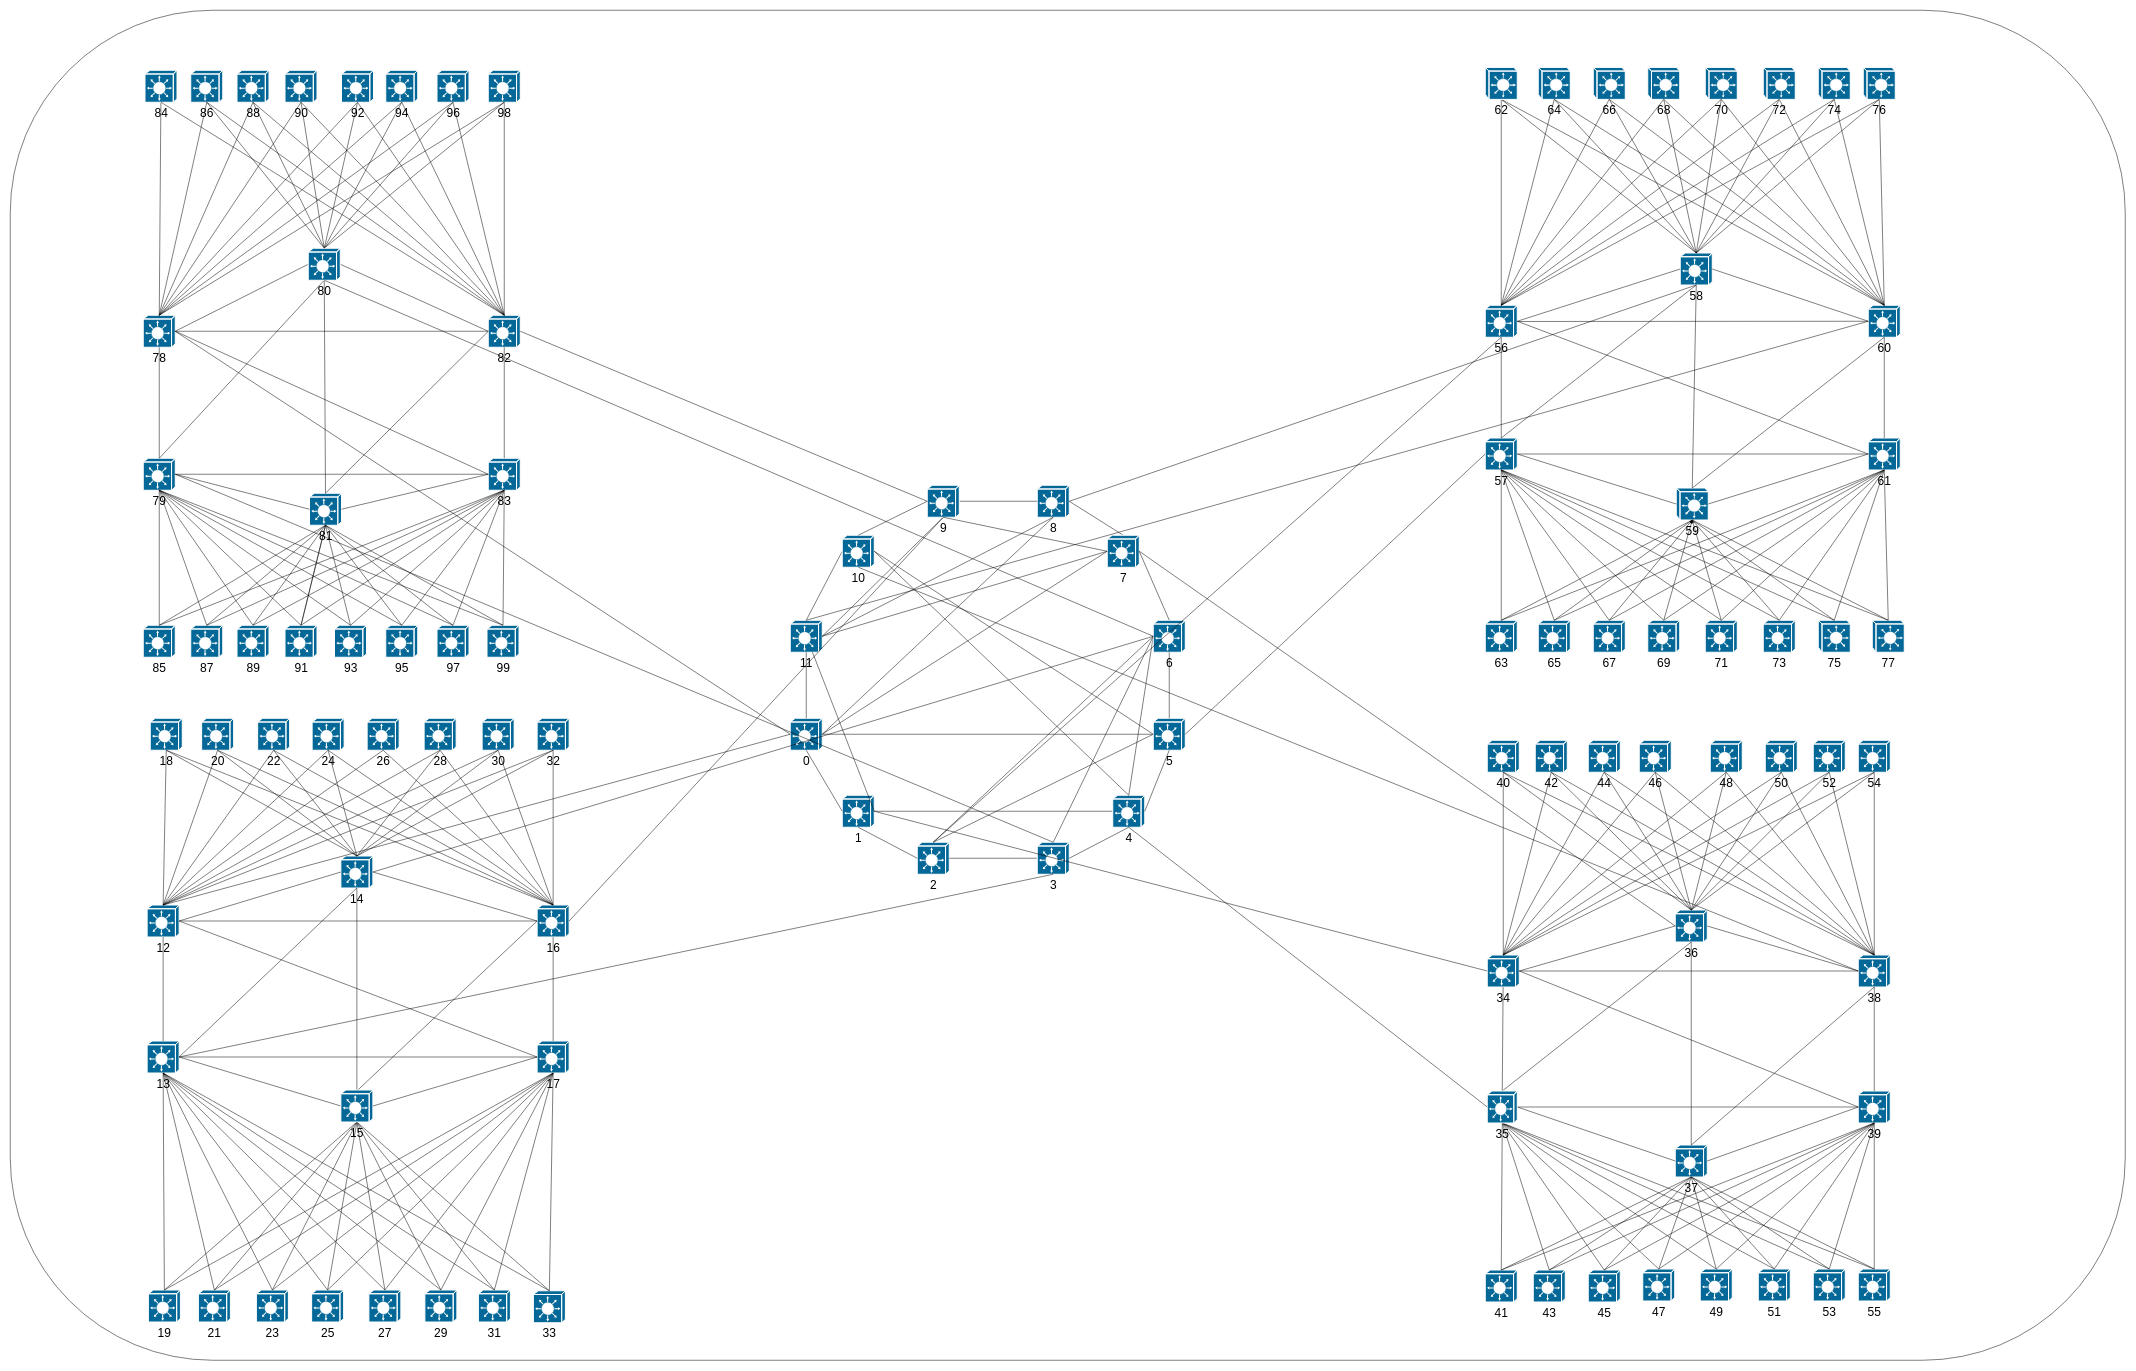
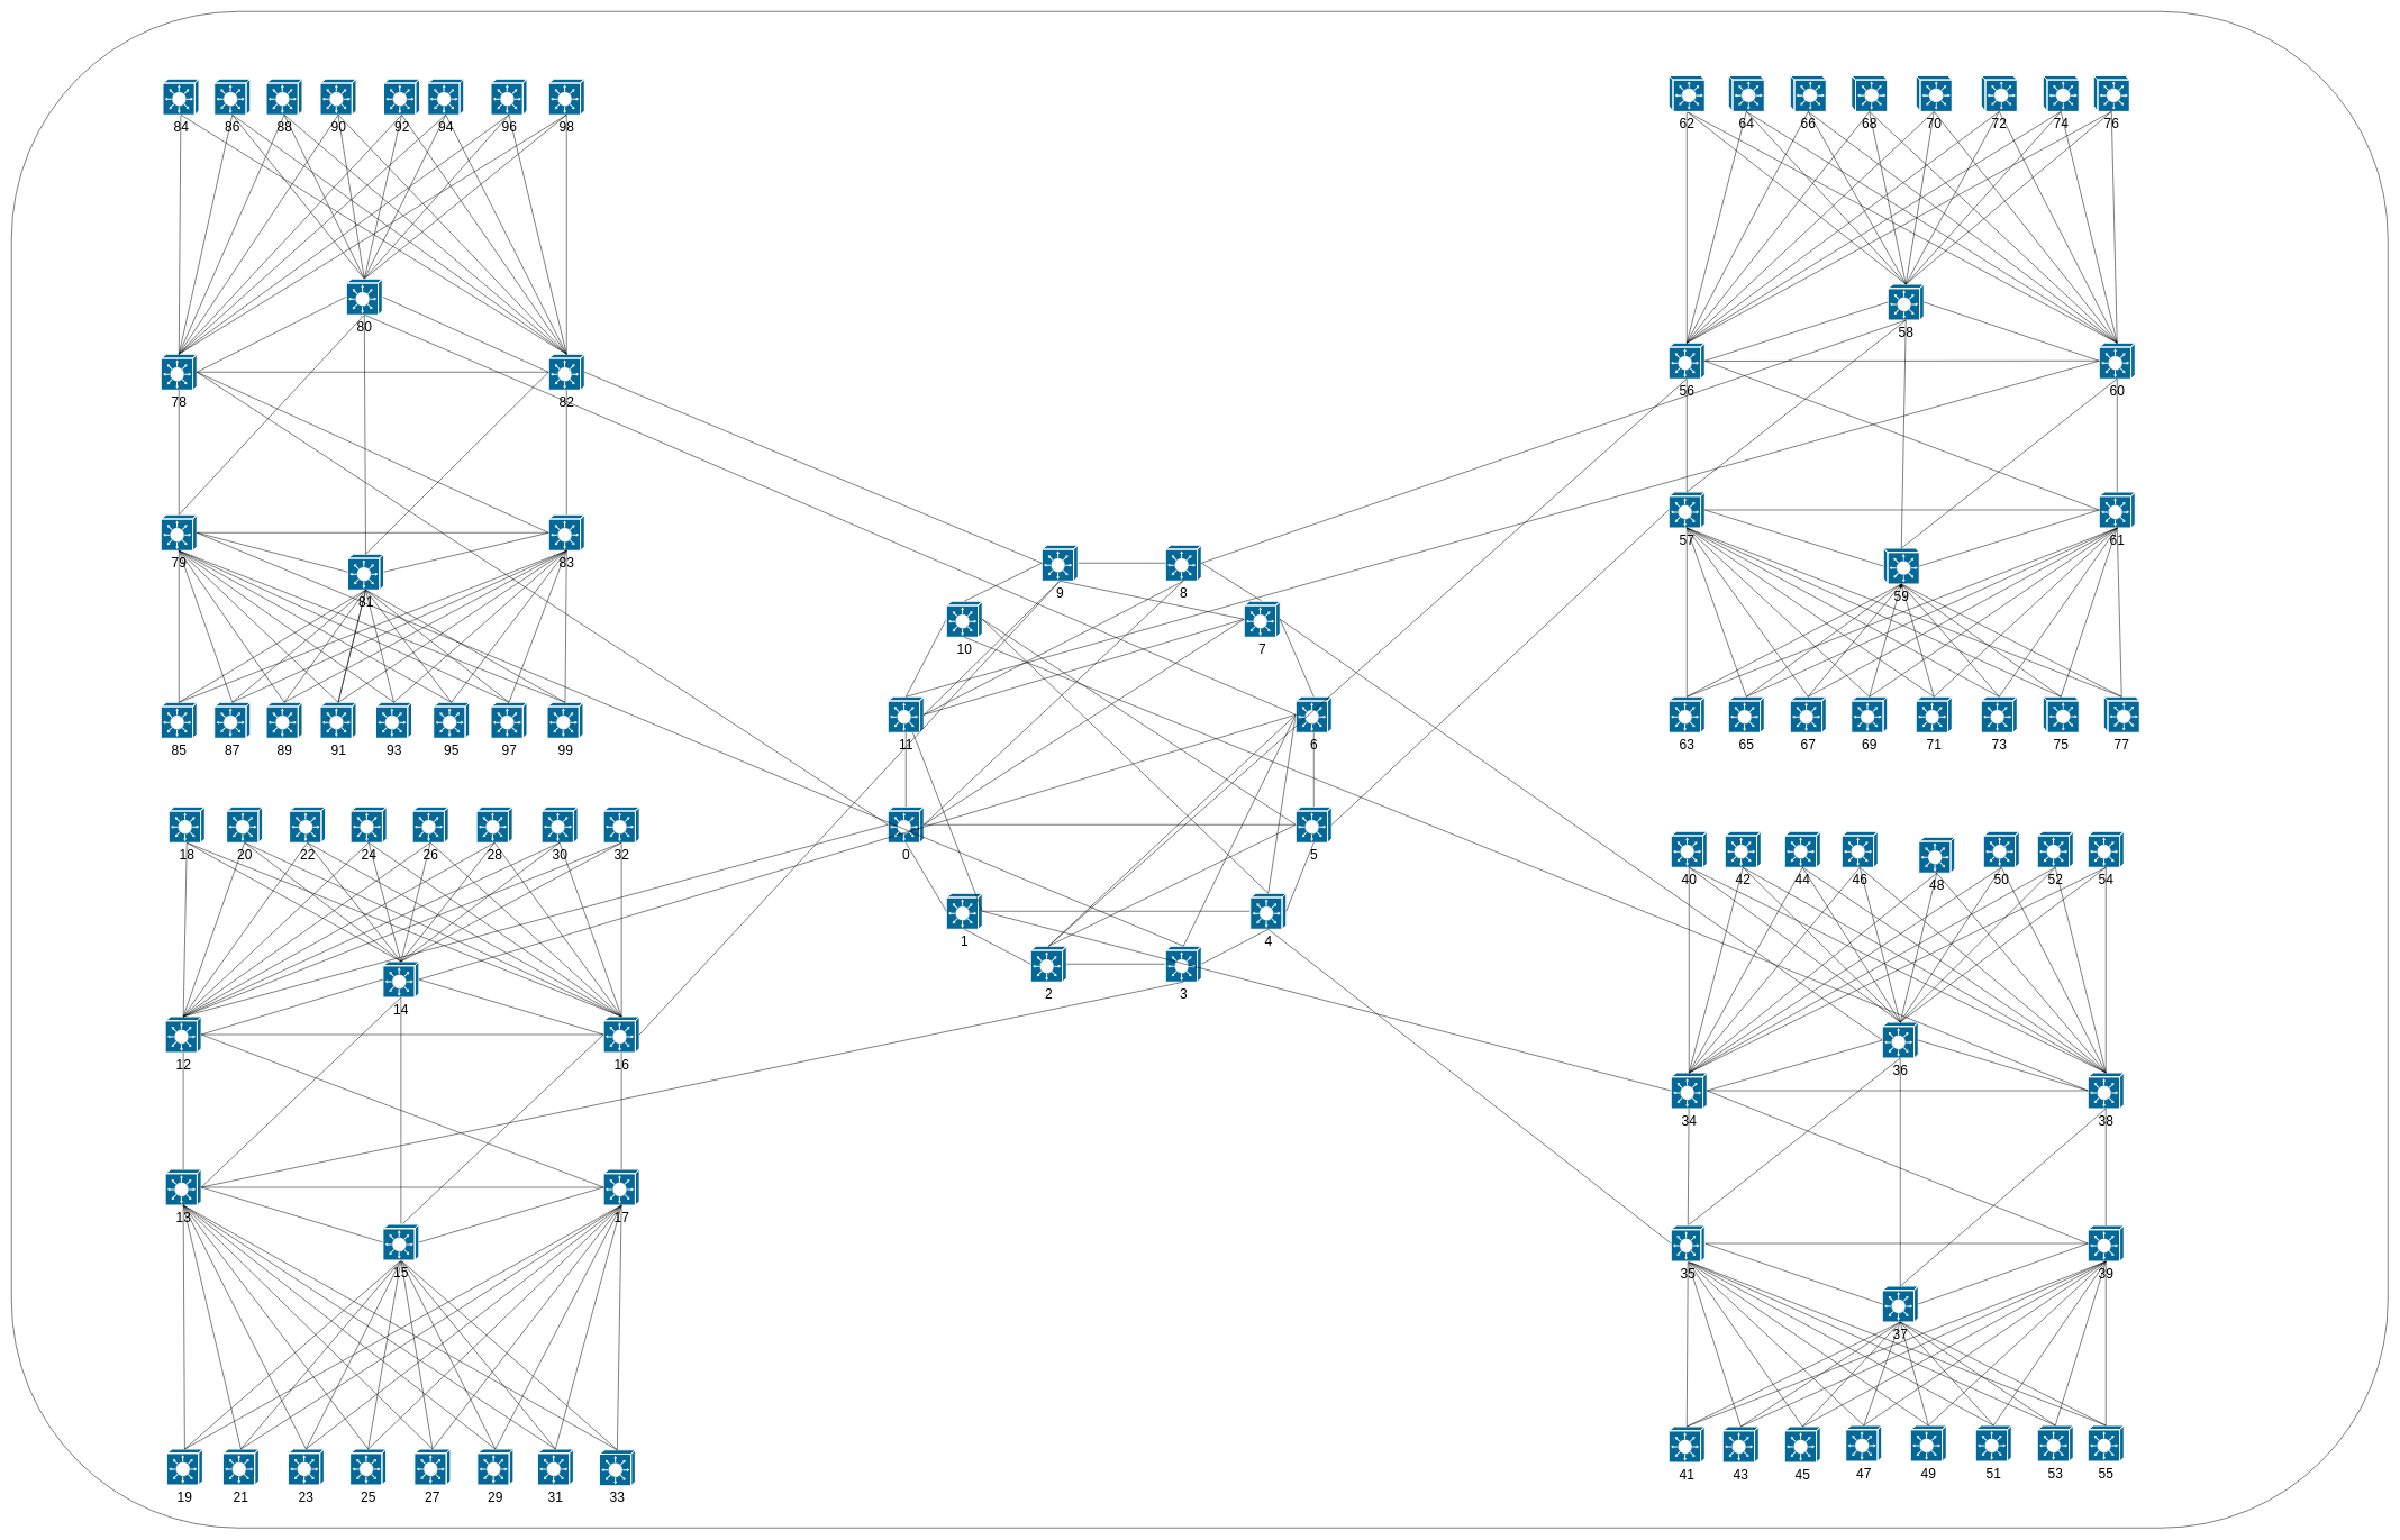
- <mxCell id="82" value="&lt;font style=&quot;font-size: 24px&quot;&gt;94&lt;/font&gt;" style="shape=mxgraph.cisco.switches.layer_3_switch;html=1;pointerEvents=1;dashed=0;fillColor=#036897;strokeColor=#ffffff;strokeWidth=2;verticalLabelPosition=bottom;verticalAlign=top;align=center;outlineConnect=0;" parent="2" vertex="1"><mxGeometry x="751" y="120" width="64" height="64" as="geometry" /></mxCell>
+ <mxCell id="82" value="&lt;font style=&quot;font-size: 24px&quot;&gt;94&lt;/font&gt;" style="shape=mxgraph.cisco.switches.layer_3_switch;html=1;pointerEvents=1;dashed=0;fillColor=#036897;strokeColor=#ffffff;strokeWidth=2;verticalLabelPosition=bottom;verticalAlign=top;align=center;outlineConnect=0;" parent="2" vertex="1"><mxGeometry x="741" y="120" width="64" height="64" as="geometry" /></mxCell>
- <mxCell id="40" value="&lt;font style=&quot;font-size: 24px&quot;&gt;48&lt;/font&gt;" style="shape=mxgraph.cisco.switches.layer_3_switch;html=1;pointerEvents=1;dashed=0;fillColor=#036897;strokeColor=#ffffff;strokeWidth=2;verticalLabelPosition=bottom;verticalAlign=top;align=center;outlineConnect=0;" parent="2" vertex="1"><mxGeometry x="3400" y="1460" width="64" height="64" as="geometry" /></mxCell>
+ <mxCell id="40" value="&lt;font style=&quot;font-size: 24px&quot;&gt;48&lt;/font&gt;" style="shape=mxgraph.cisco.switches.layer_3_switch;html=1;pointerEvents=1;dashed=0;fillColor=#036897;strokeColor=#ffffff;strokeWidth=2;verticalLabelPosition=bottom;verticalAlign=top;align=center;outlineConnect=0;" parent="2" vertex="1"><mxGeometry x="3395" y="1470" width="64" height="64" as="geometry" /></mxCell>
+ <mxCell id="135" value="" style="endArrow=none;html=1;entryX=0.5;entryY=1;entryDx=0;entryDy=0;entryPerimeter=0;exitX=0.5;exitY=0;exitDx=0;exitDy=0;exitPerimeter=0;" parent="2" source="8" target="19" edge="1"><mxGeometry width="50" height="50" relative="1" as="geometry"><mxPoint x="780.75" y="1679.5" as="sourcePoint" /><mxPoint x="769.75" y="1859.5" as="targetPoint" /></mxGeometry></mxCell>
